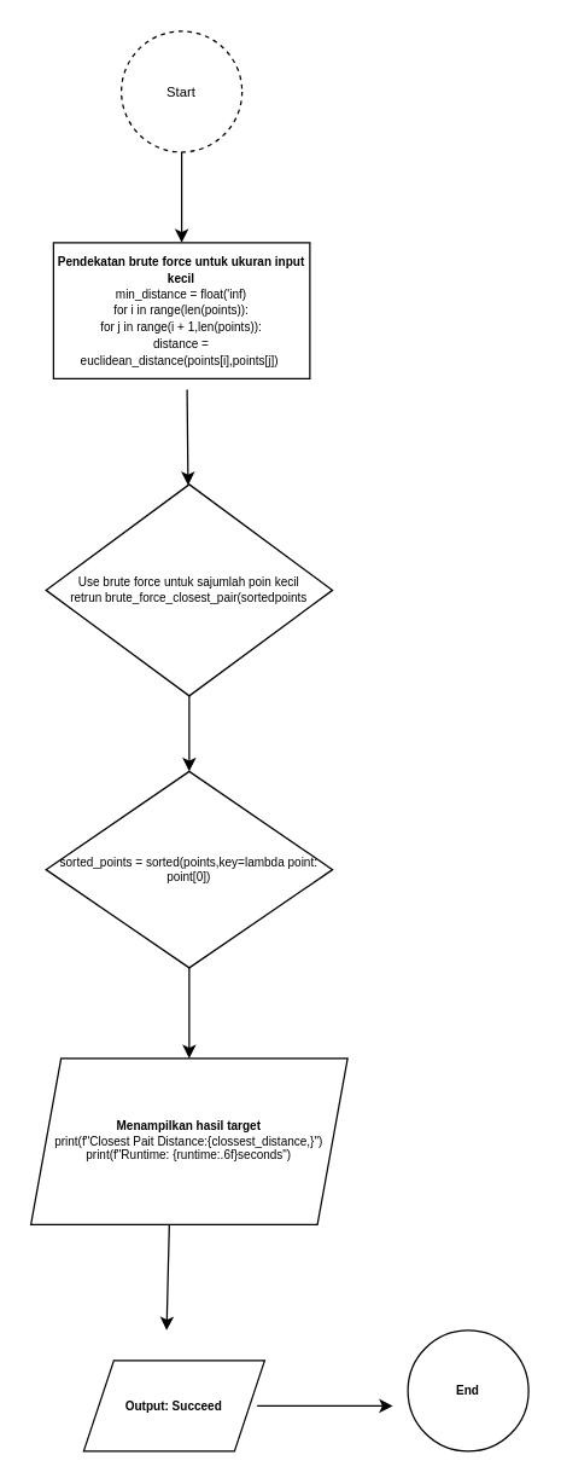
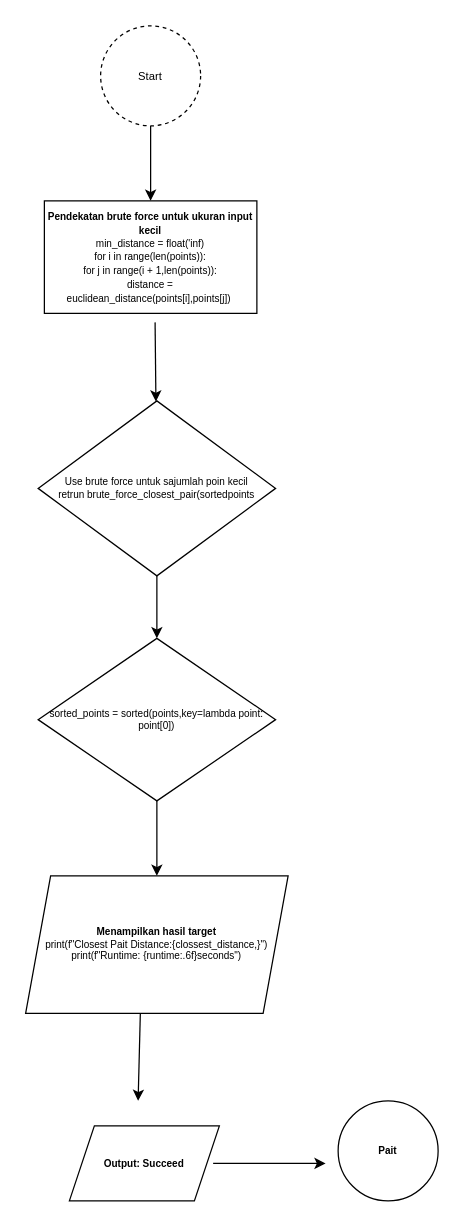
- <mxCell id="12" value="&lt;b&gt;End&lt;/b&gt;" style="ellipse;whiteSpace=wrap;html=1;aspect=fixed;fontSize=8;" vertex="1" parent="1"><mxGeometry x="270" y="880" width="80" height="80" as="geometry" /></mxCell>
+ <mxCell id="12" value="&lt;b&gt;Pait&lt;/b&gt;" style="ellipse;whiteSpace=wrap;html=1;aspect=fixed;fontSize=8;" vertex="1" parent="1"><mxGeometry x="270" y="880" width="80" height="80" as="geometry" /></mxCell>
